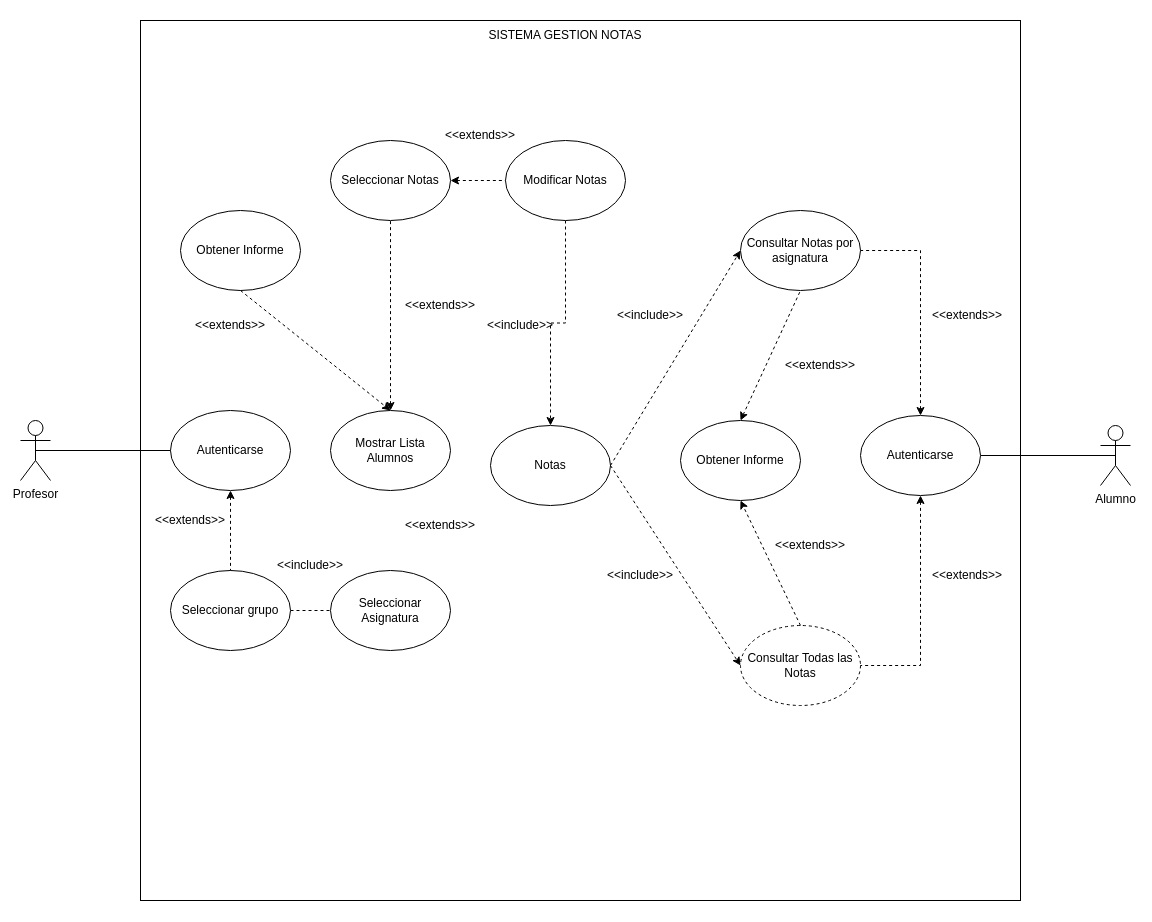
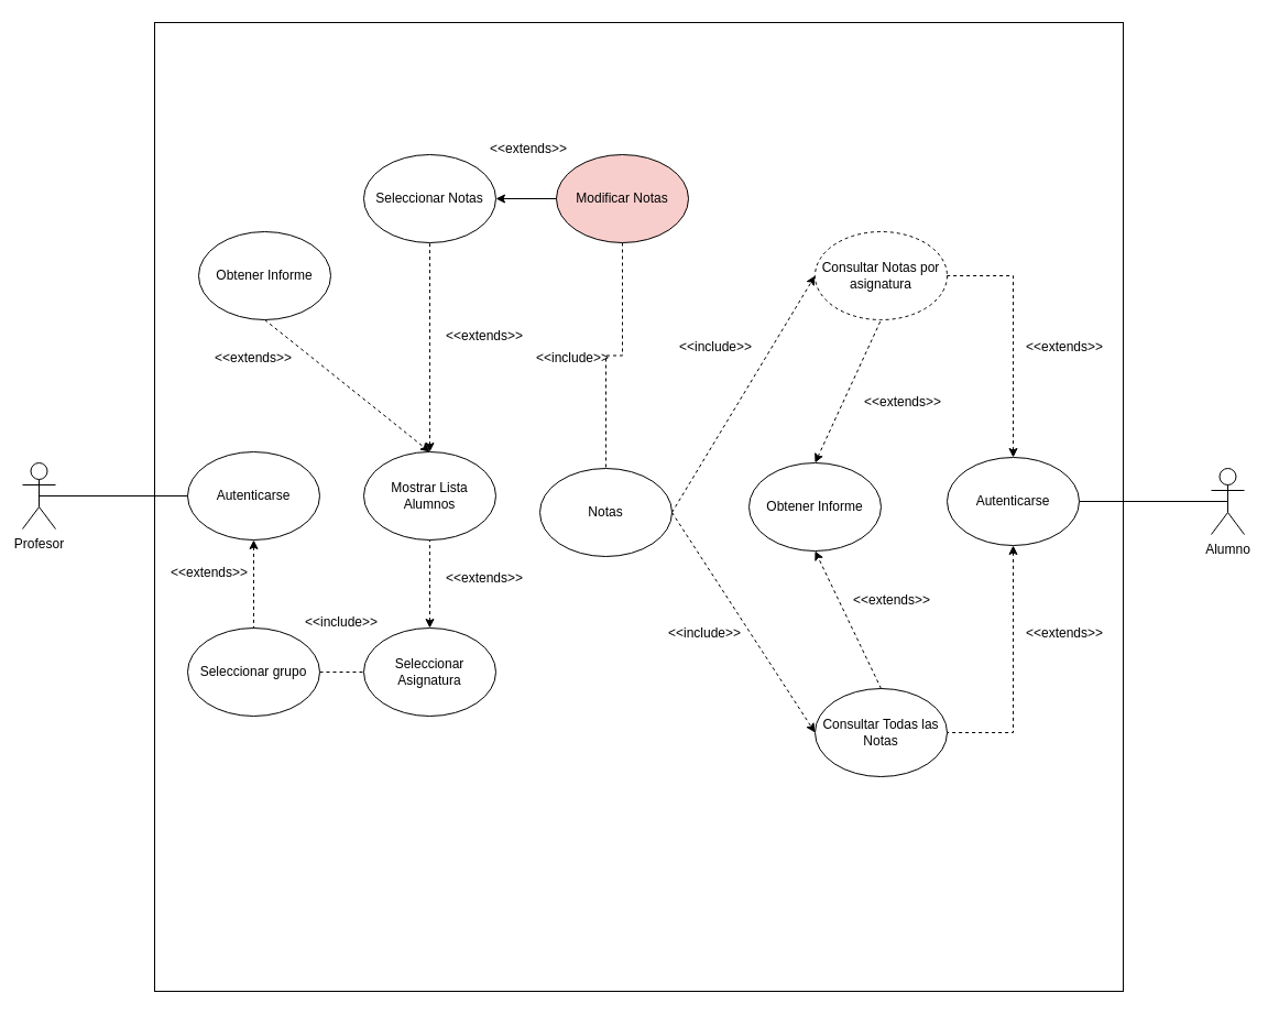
- <mxCell id="3" value="SISTEMA GESTION NOTAS" style="text;html=1;align=center;verticalAlign=middle;whiteSpace=wrap;rounded=0;" vertex="1" parent="1"><mxGeometry x="422" y="20" width="286" height="30" as="geometry" /></mxCell>
- <mxCell id="27" value="" style="endArrow=none;html=1;rounded=0;entryX=0;entryY=0.5;entryDx=0;entryDy=0;exitX=1;exitY=0.5;exitDx=0;exitDy=0;dashed=1;startArrow=classic;startFill=1;" edge="1" parent="1" source="12" target="14"><mxGeometry width="50" height="50" relative="1" as="geometry"><mxPoint x="390" y="160" as="sourcePoint" /><mxPoint x="440" y="110" as="targetPoint" /></mxGeometry></mxCell>
+ <mxCell id="27" value="" style="endArrow=none;html=1;rounded=0;entryX=0;entryY=0.5;entryDx=0;entryDy=0;exitX=1;exitY=0.5;exitDx=0;exitDy=0;dashed=0;startArrow=classic;startFill=1;" edge="1" parent="1" source="12" target="14"><mxGeometry width="50" height="50" relative="1" as="geometry"><mxPoint x="390" y="160" as="sourcePoint" /><mxPoint x="440" y="110" as="targetPoint" /></mxGeometry></mxCell>
- <mxCell id="14" value="Modificar Notas" style="ellipse;whiteSpace=wrap;html=1;" vertex="1" parent="1"><mxGeometry x="505" y="140" width="120" height="80" as="geometry" /></mxCell>
+ <mxCell id="14" value="Modificar Notas" style="ellipse;whiteSpace=wrap;html=1;fillColor=#f8cecc;" vertex="1" parent="1"><mxGeometry x="505" y="140" width="120" height="80" as="geometry" /></mxCell>
- <mxCell id="16" value="Consultar Notas por asignatura" style="ellipse;whiteSpace=wrap;html=1;" vertex="1" parent="1"><mxGeometry x="740" y="210" width="120" height="80" as="geometry" /></mxCell>
+ <mxCell id="16" value="Consultar Notas por asignatura" style="ellipse;whiteSpace=wrap;html=1;dashed=1;" vertex="1" parent="1"><mxGeometry x="740" y="210" width="120" height="80" as="geometry" /></mxCell>
- <mxCell id="13" style="edgeStyle=orthogonalEdgeStyle;rounded=0;orthogonalLoop=1;jettySize=auto;html=1;exitX=0.5;exitY=1;exitDx=0;exitDy=0;endArrow=classic;endFill=1;dashed=1;" edge="1" parent="1" source="14" target="24"><mxGeometry relative="1" as="geometry" /></mxCell>
+ <mxCell id="13" style="edgeStyle=orthogonalEdgeStyle;rounded=0;orthogonalLoop=1;jettySize=auto;html=1;exitX=0.5;exitY=1;exitDx=0;exitDy=0;endArrow=none;endFill=1;dashed=1;" edge="1" parent="1" source="14" target="24"><mxGeometry relative="1" as="geometry" /></mxCell>
+ <mxCell id="9" style="edgeStyle=orthogonalEdgeStyle;rounded=0;orthogonalLoop=1;jettySize=auto;html=1;exitX=0.5;exitY=0;exitDx=0;exitDy=0;entryX=0.5;entryY=1;entryDx=0;entryDy=0;endArrow=none;endFill=0;dashed=1;startArrow=classic;startFill=1;" edge="1" parent="1" source="10" target="11"><mxGeometry relative="1" as="geometry" /></mxCell>
- <mxCell id="15" value="Consultar Todas las Notas" style="ellipse;whiteSpace=wrap;html=1;dashed=1;" vertex="1" parent="1"><mxGeometry x="740" y="625" width="120" height="80" as="geometry" /></mxCell>
+ <mxCell id="15" value="Consultar Todas las Notas" style="ellipse;whiteSpace=wrap;html=1;" vertex="1" parent="1"><mxGeometry x="740" y="625" width="120" height="80" as="geometry" /></mxCell>
